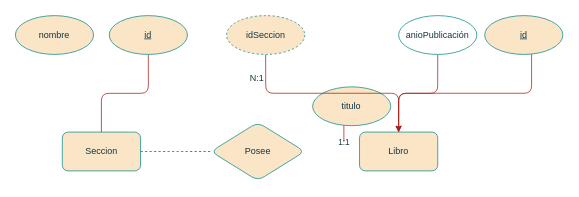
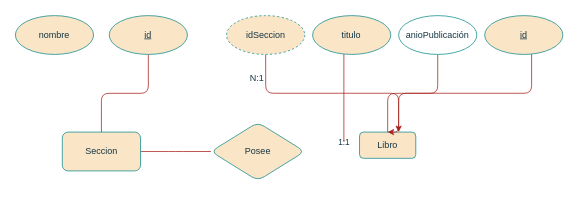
- <mxCell id="8" value="titulo" style="ellipse;whiteSpace=wrap;html=1;align=center;labelBackgroundColor=none;rounded=1;fillColor=#FAE5C7;strokeColor=#0F8B8D;fontColor=#143642;" parent="2" vertex="1"><mxGeometry x="396.286" y="95" width="104.286" height="51.765" as="geometry" /></mxCell>
+ <mxCell id="8" value="titulo" style="ellipse;whiteSpace=wrap;html=1;align=center;labelBackgroundColor=none;rounded=1;fillColor=#FAE5C7;strokeColor=#0F8B8D;fontColor=#143642;" parent="2" vertex="1"><mxGeometry x="396.286" width="104.286" height="51.765" as="geometry" /></mxCell>
- <mxCell id="3" style="edgeStyle=orthogonalEdgeStyle;rounded=1;orthogonalLoop=1;jettySize=auto;html=1;entryX=0;entryY=0.5;entryDx=0;entryDy=0;endArrow=none;startFill=0;labelBackgroundColor=none;fontColor=default;startArrow=none;strokeColor=#A8201A;dashed=1;" parent="2" source="4" target="6" edge="1"><mxGeometry relative="1" as="geometry" /></mxCell>
+ <mxCell id="3" style="edgeStyle=orthogonalEdgeStyle;rounded=1;orthogonalLoop=1;jettySize=auto;html=1;entryX=0;entryY=0.5;entryDx=0;entryDy=0;endArrow=none;startFill=0;labelBackgroundColor=none;fontColor=default;startArrow=none;strokeColor=#A8201A;" parent="2" source="4" target="6" edge="1"><mxGeometry relative="1" as="geometry" /></mxCell>
- <mxCell id="5" value="Libro" style="whiteSpace=wrap;html=1;align=center;labelBackgroundColor=none;rounded=1;fillColor=#FAE5C7;strokeColor=#0F8B8D;fontColor=#143642;" parent="2" vertex="1"><mxGeometry x="458.857" y="155.294" width="104.286" height="51.765" as="geometry" /></mxCell>
+ <mxCell id="5" value="Libro" style="whiteSpace=wrap;html=1;align=center;labelBackgroundColor=none;rounded=1;fillColor=#FAE5C7;strokeColor=#0F8B8D;fontColor=#143642;" parent="2" vertex="1"><mxGeometry x="458.857" y="155.294" width="75" height="35" as="geometry" /></mxCell>
